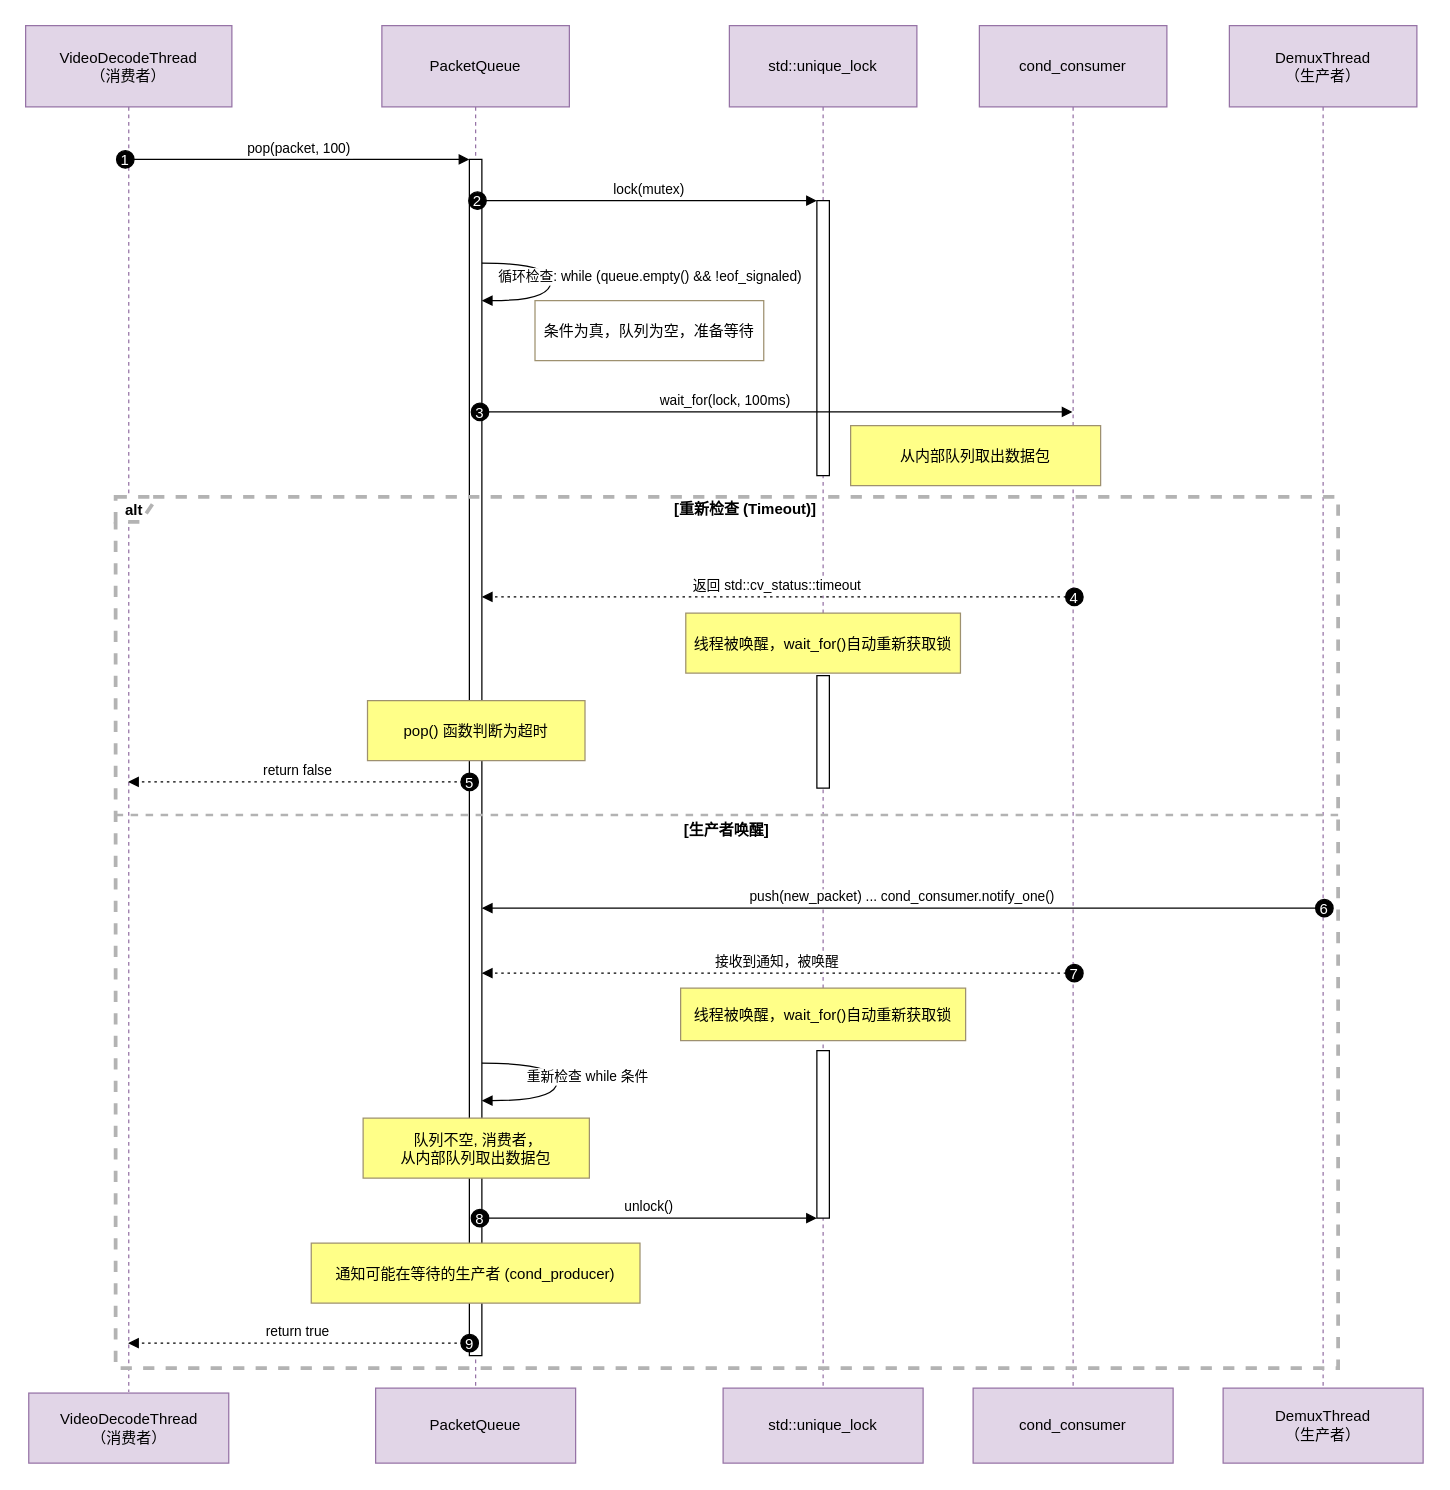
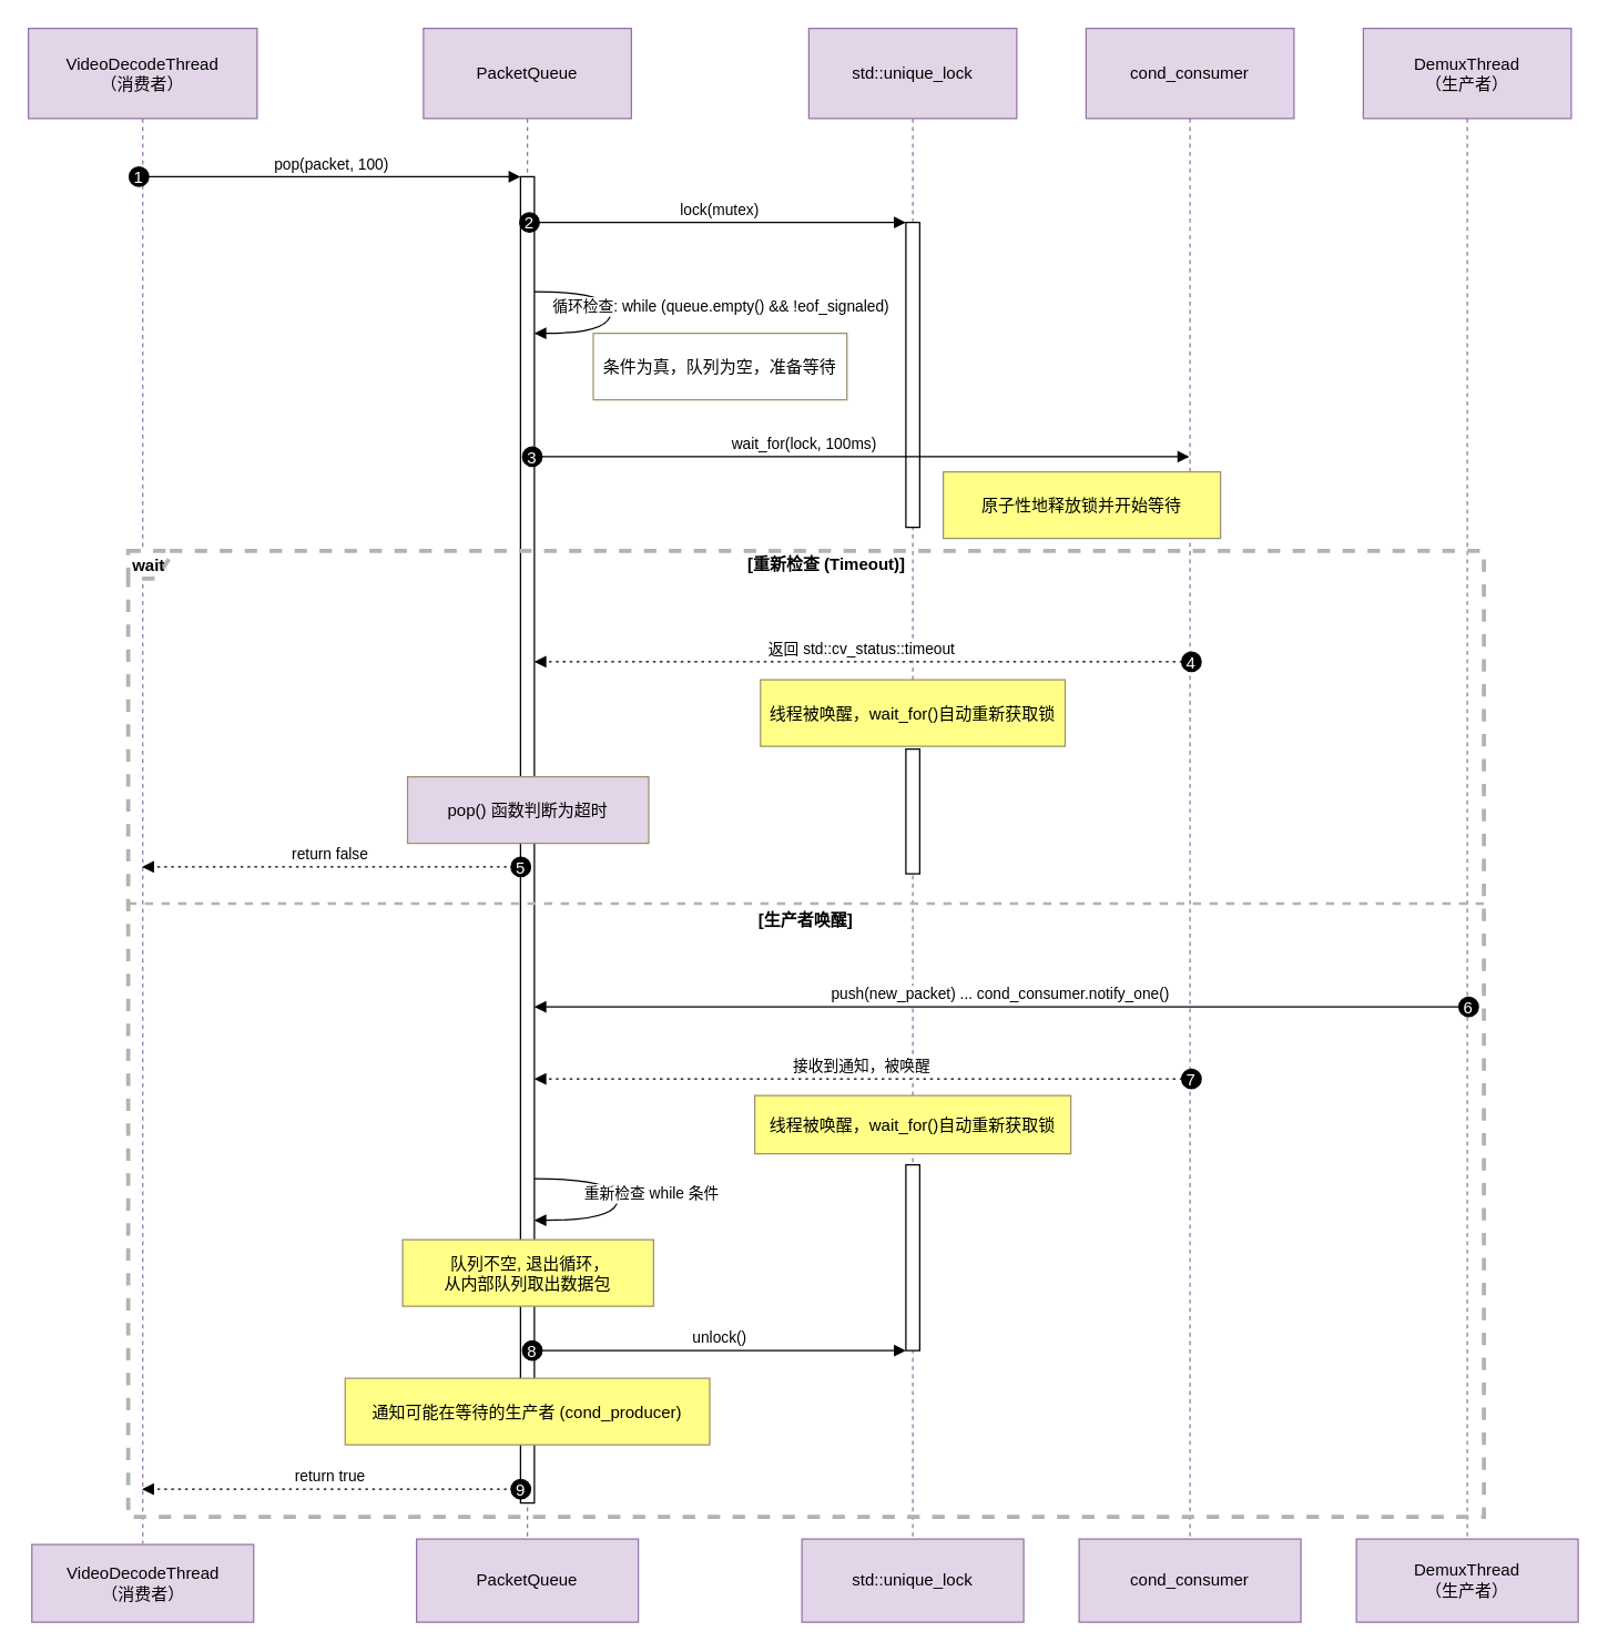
- <mxCell id="45" value="从内部队列取出数据包" style="fillColor=#ffff88;strokeColor=#9E916F;" parent="1" vertex="1"><mxGeometry x="680" y="340" width="200" height="48" as="geometry" /></mxCell>
+ <mxCell id="45" value="原子性地释放锁并开始等待" style="fillColor=#ffff88;strokeColor=#9E916F;" parent="1" vertex="1"><mxGeometry x="680" y="340" width="200" height="48" as="geometry" /></mxCell>
- <mxCell id="23" value="alt" style="shape=umlFrame;dashed=1;pointerEvents=0;dropTarget=0;strokeColor=#B3B3B3;height=20;width=30;strokeWidth=3;fontStyle=1" parent="1" vertex="1"><mxGeometry x="92" y="397" width="978" height="697" as="geometry" /></mxCell>
+ <mxCell id="23" value="wait" style="shape=umlFrame;dashed=1;pointerEvents=0;dropTarget=0;strokeColor=#B3B3B3;height=20;width=30;strokeWidth=3;fontStyle=1" parent="1" vertex="1"><mxGeometry x="92" y="397" width="978" height="697" as="geometry" /></mxCell>
- <mxCell id="47" value="pop() 函数判断为超时" style="fillColor=#ffff88;strokeColor=#9E916F;" parent="1" vertex="1"><mxGeometry x="293.5" y="560" width="174" height="48" as="geometry" /></mxCell>
+ <mxCell id="47" value="pop() 函数判断为超时" style="fillColor=#e1d5e7;strokeColor=#9E916F;" parent="1" vertex="1"><mxGeometry x="293.5" y="560" width="174" height="48" as="geometry" /></mxCell>
- <mxCell id="49" value=" 队列不空, 消费者，&#10;从内部队列取出数据包" style="fillColor=#ffff88;strokeColor=#9E916F;" parent="1" vertex="1"><mxGeometry x="290" y="894" width="181" height="48" as="geometry" /></mxCell>
+ <mxCell id="49" value=" 队列不空, 退出循环，&#10;从内部队列取出数据包" style="fillColor=#ffff88;strokeColor=#9E916F;" parent="1" vertex="1"><mxGeometry x="290" y="894" width="181" height="48" as="geometry" /></mxCell>
